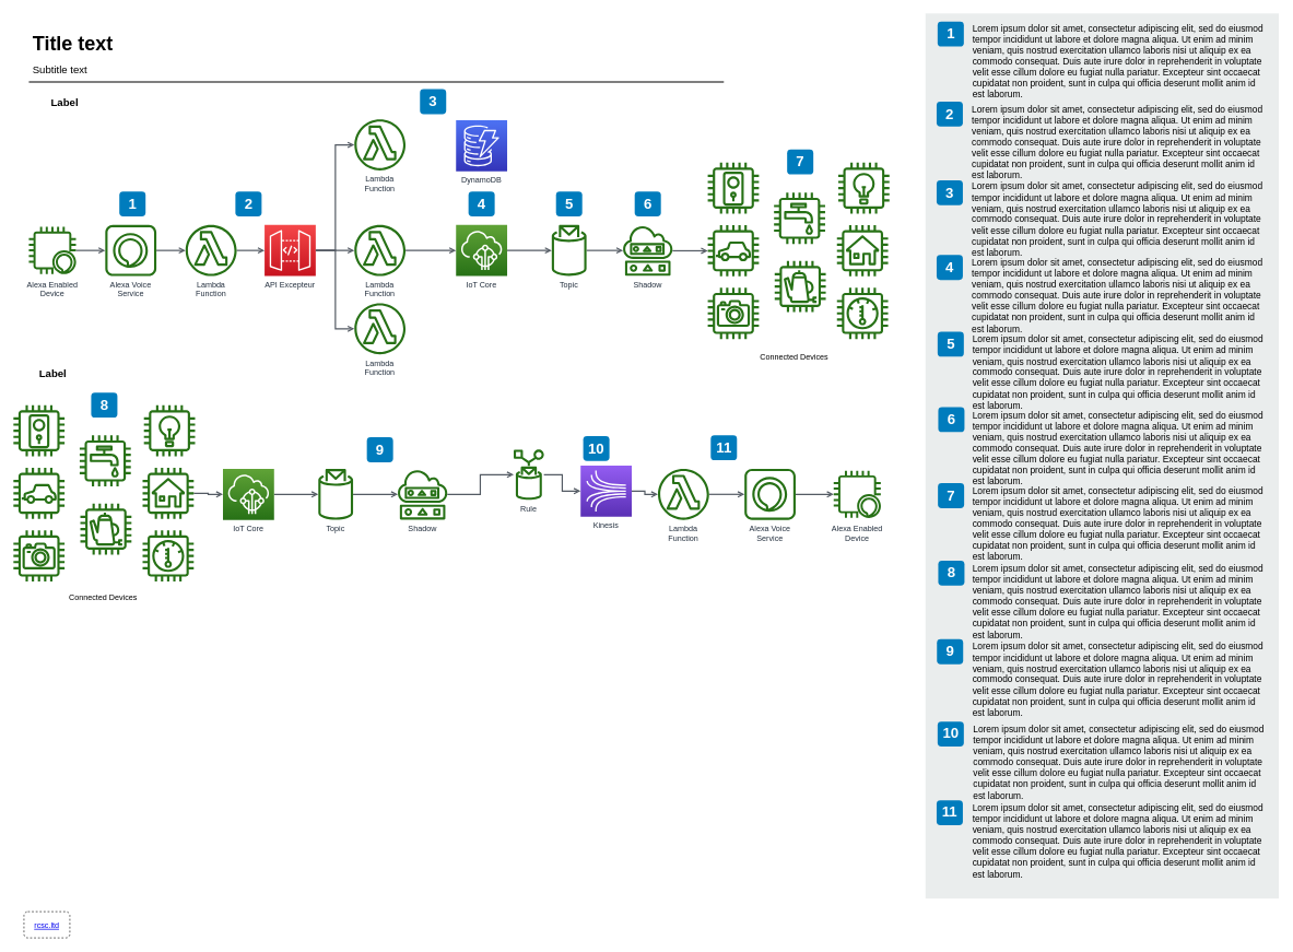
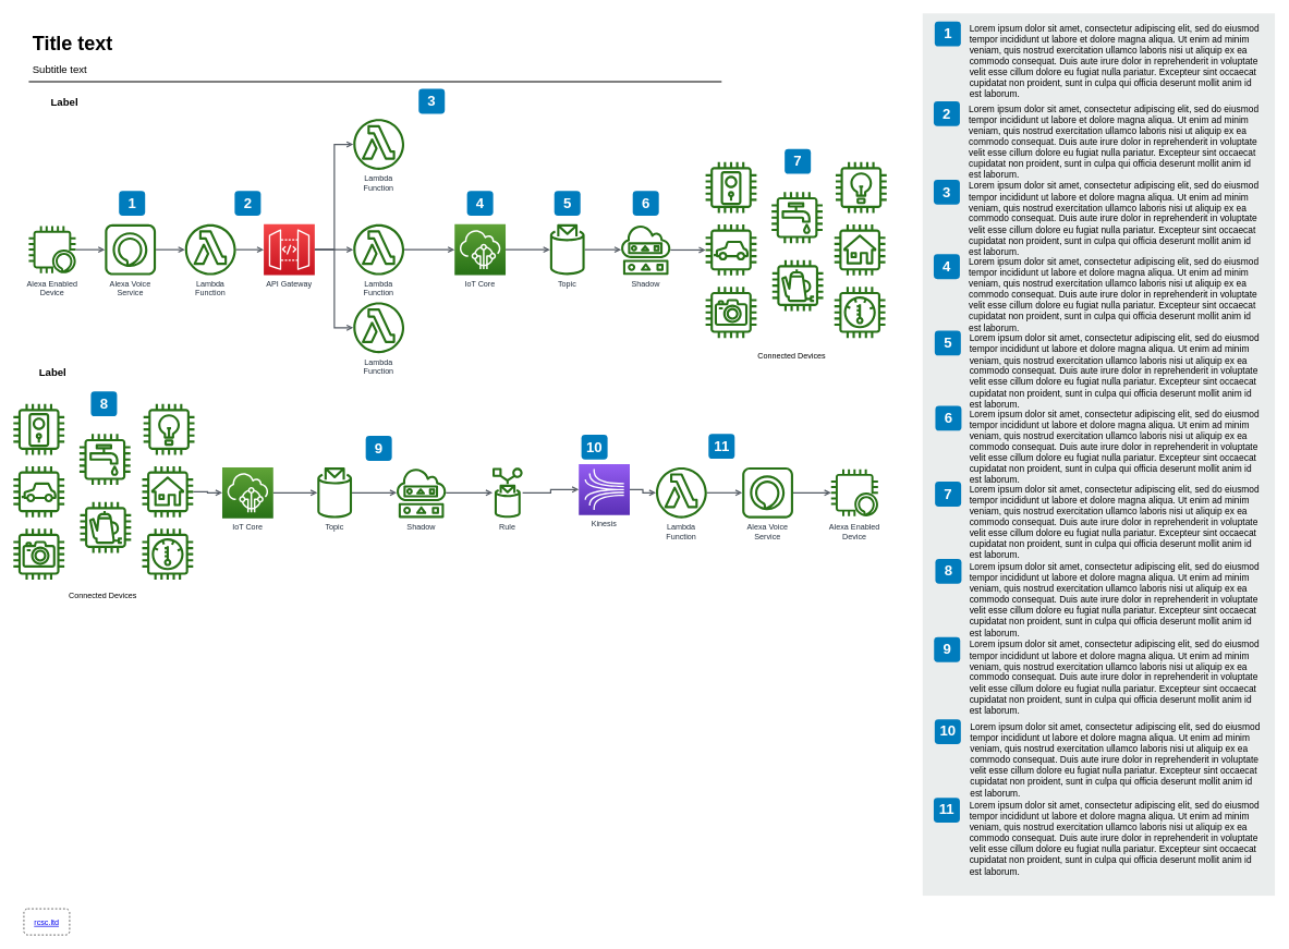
- <mxCell id="34" value="DynamoDB" style="outlineConnect=0;fontColor=#232F3E;gradientColor=#4D72F3;gradientDirection=north;fillColor=#3334B9;strokeColor=#ffffff;dashed=0;verticalLabelPosition=bottom;verticalAlign=top;align=center;fontSize=12;fontStyle=0;aspect=fixed;shape=mxgraph.aws4.resourceIcon;resIcon=mxgraph.aws4.dynamodb;" parent="1" vertex="1"><mxGeometry x="695" y="183" width="78" height="78" as="geometry" /></mxCell>
- <mxCell id="28" value="API Excepteur" style="outlineConnect=0;fontColor=#232F3E;gradientColor=#F54749;gradientDirection=north;fillColor=#C7131F;strokeColor=#ffffff;dashed=0;verticalLabelPosition=bottom;verticalAlign=top;align=center;fontSize=12;fontStyle=0;aspect=fixed;shape=mxgraph.aws4.resourceIcon;resIcon=mxgraph.aws4.api_gateway;" parent="1" vertex="1"><mxGeometry x="403" y="342.5" width="78" height="78" as="geometry" /></mxCell>
+ <mxCell id="28" value="API Gateway" style="outlineConnect=0;fontColor=#232F3E;gradientColor=#F54749;gradientDirection=north;fillColor=#C7131F;strokeColor=#ffffff;dashed=0;verticalLabelPosition=bottom;verticalAlign=top;align=center;fontSize=12;fontStyle=0;aspect=fixed;shape=mxgraph.aws4.resourceIcon;resIcon=mxgraph.aws4.api_gateway;" parent="1" vertex="1"><mxGeometry x="403" y="342.5" width="78" height="78" as="geometry" /></mxCell>
- <mxCell id="57" value="Rule" style="outlineConnect=0;fontColor=#232F3E;gradientColor=none;fillColor=#277116;strokeColor=none;dashed=0;verticalLabelPosition=bottom;verticalAlign=top;align=center;fontSize=12;fontStyle=0;aspect=fixed;pointerEvents=1;shape=mxgraph.aws4.rule;" parent="1" vertex="1"><mxGeometry x="783" y="684.5" width="46" height="78" as="geometry" /></mxCell>
+ <mxCell id="57" value="Rule" style="outlineConnect=0;fontColor=#232F3E;gradientColor=none;fillColor=#277116;strokeColor=none;dashed=0;verticalLabelPosition=bottom;verticalAlign=top;align=center;fontSize=12;fontStyle=0;aspect=fixed;pointerEvents=1;shape=mxgraph.aws4.rule;" parent="1" vertex="1"><mxGeometry x="753" y="714.5" width="46" height="78" as="geometry" /></mxCell>
